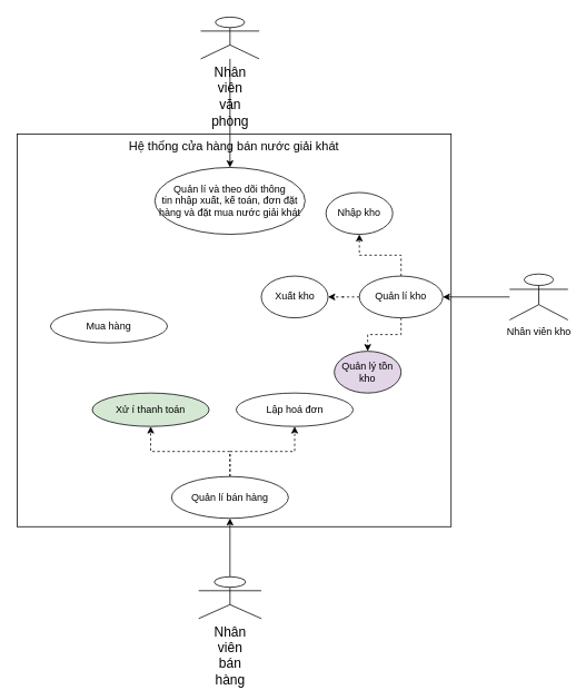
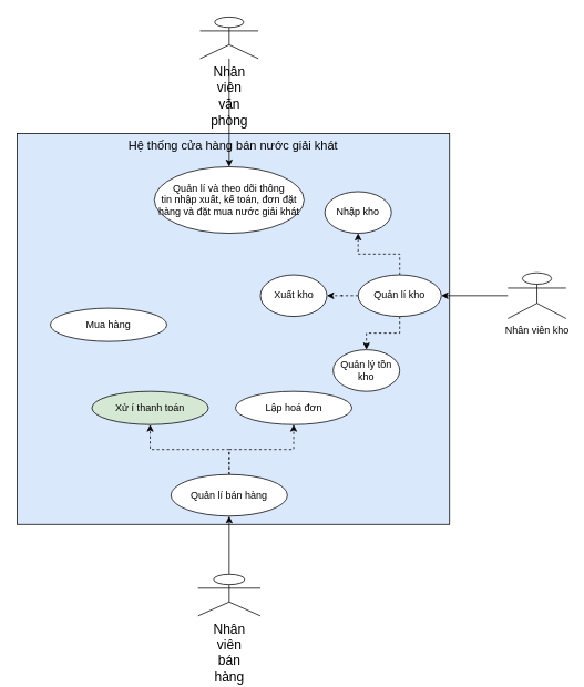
- <mxCell id="2" value="&lt;span id=&quot;docs-internal-guid-574705e8-7fff-2eb6-c569-7594a8a591da&quot;&gt;&lt;span style=&quot;font-size: 11pt; font-family: Arial, sans-serif; background-color: transparent; font-variant-numeric: normal; font-variant-east-asian: normal; font-variant-alternates: normal; font-variant-position: normal; vertical-align: baseline; white-space-collapse: preserve;&quot;&gt;Hệ thống cửa hàng bán nước giải khát&lt;/span&gt;&lt;/span&gt;" style="html=1;whiteSpace=wrap;verticalAlign=top;" parent="1" vertex="1"><mxGeometry x="20" y="160" width="520" height="470" as="geometry" /></mxCell>
+ <mxCell id="2" value="&lt;span id=&quot;docs-internal-guid-574705e8-7fff-2eb6-c569-7594a8a591da&quot;&gt;&lt;span style=&quot;font-size: 11pt; font-family: Arial, sans-serif; background-color: transparent; font-variant-numeric: normal; font-variant-east-asian: normal; font-variant-alternates: normal; font-variant-position: normal; vertical-align: baseline; white-space-collapse: preserve;&quot;&gt;Hệ thống cửa hàng bán nước giải khát&lt;/span&gt;&lt;/span&gt;" style="html=1;whiteSpace=wrap;verticalAlign=top;fillColor=#dae8fc;" parent="1" vertex="1"><mxGeometry x="20" y="160" width="520" height="470" as="geometry" /></mxCell>
- <mxCell id="20" value="Quản lý tồn kho" style="ellipse;whiteSpace=wrap;html=1;fillColor=#e1d5e7;" parent="1" vertex="1"><mxGeometry x="400" y="420" width="80" height="50" as="geometry" /></mxCell>
+ <mxCell id="20" value="Quản lý tồn kho" style="ellipse;whiteSpace=wrap;html=1;" parent="1" vertex="1"><mxGeometry x="400" y="420" width="80" height="50" as="geometry" /></mxCell>
